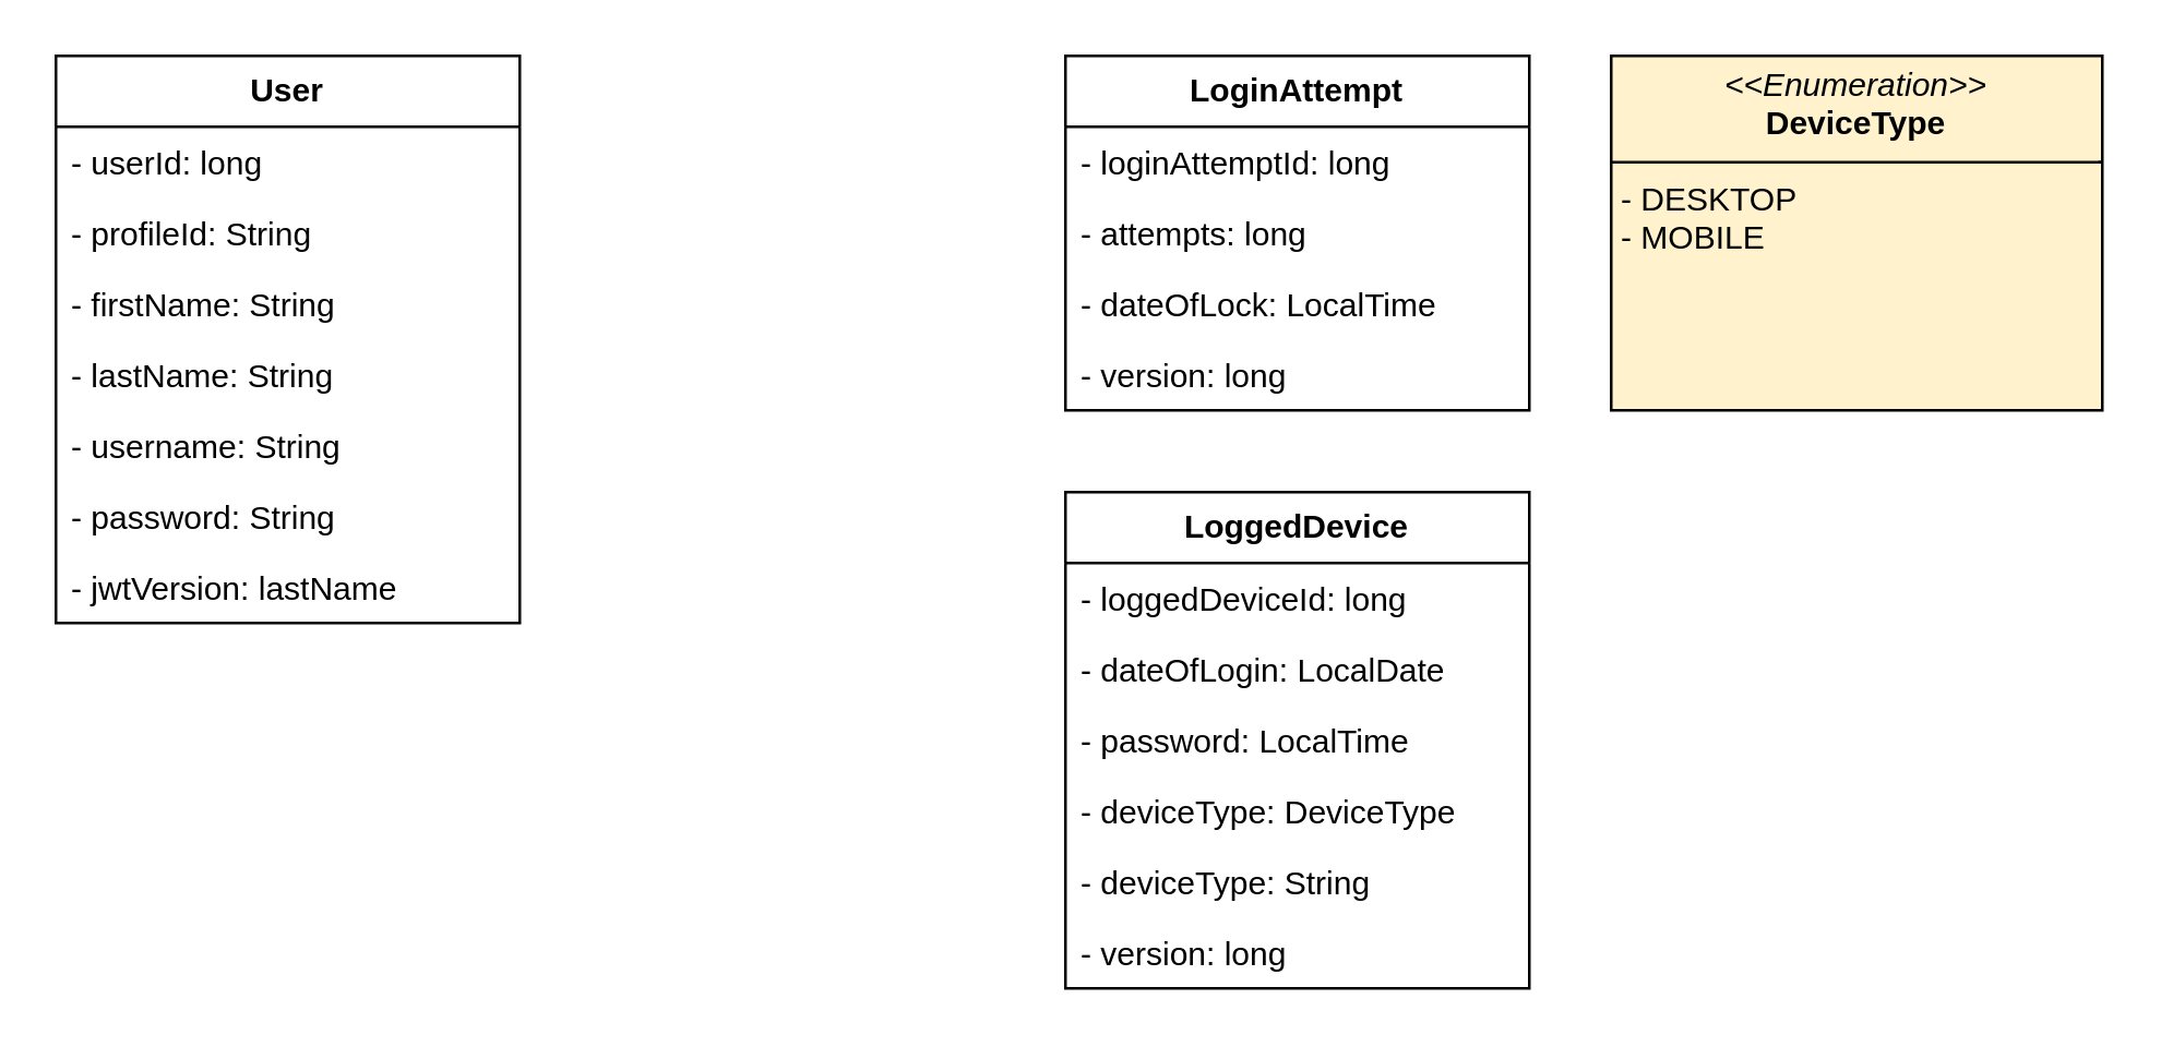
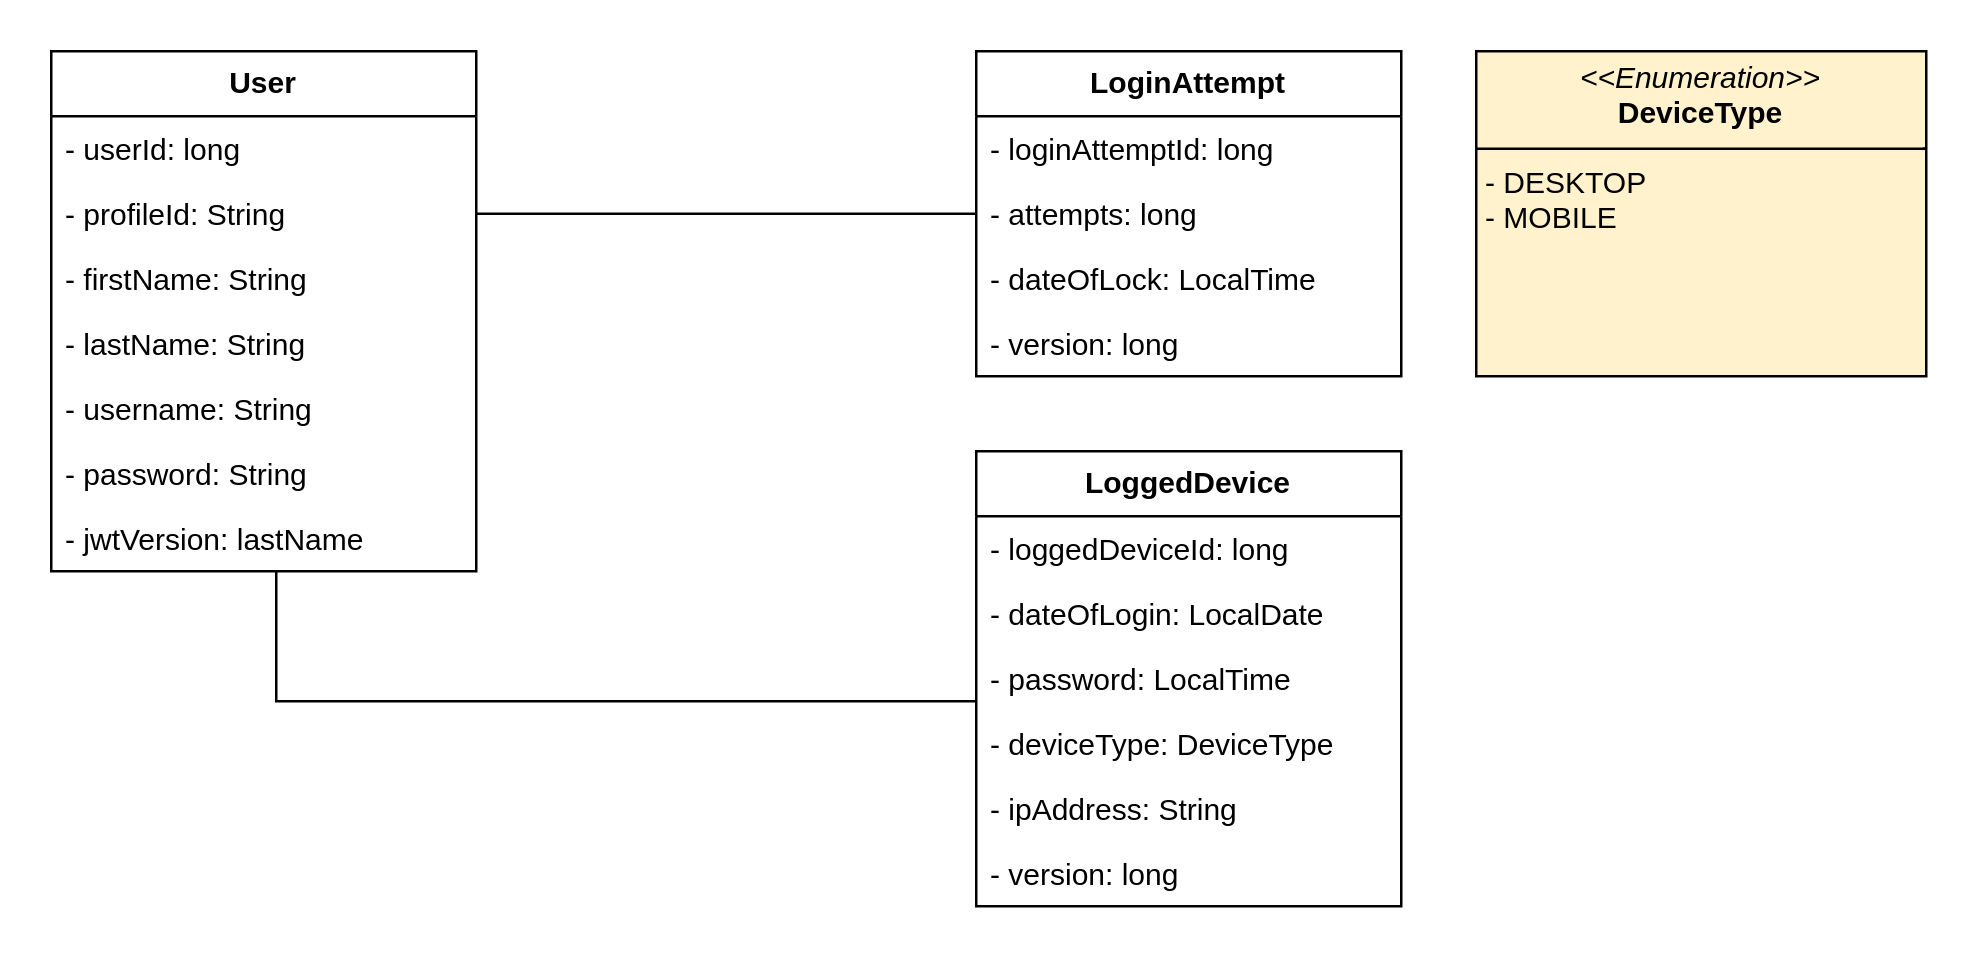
+ <mxCell id="2" style="edgeStyle=orthogonalEdgeStyle;rounded=0;orthogonalLoop=1;jettySize=auto;html=1;endArrow=none;endFill=0;" edge="1" parent="1" source="4" target="12"><mxGeometry relative="1" as="geometry"><Array as="points"><mxPoint x="240" y="85" /><mxPoint x="240" y="85" /></Array></mxGeometry></mxCell>
+ <mxCell id="3" style="edgeStyle=orthogonalEdgeStyle;rounded=0;orthogonalLoop=1;jettySize=auto;html=1;endArrow=none;endFill=0;" edge="1" parent="1" source="4" target="17"><mxGeometry relative="1" as="geometry"><Array as="points"><mxPoint x="110" y="280" /></Array></mxGeometry></mxCell>
- <mxCell id="22" value="- deviceType: String" style="text;strokeColor=none;fillColor=none;align=left;verticalAlign=top;spacingLeft=4;spacingRight=4;overflow=hidden;rotatable=0;points=[[0,0.5],[1,0.5]];portConstraint=eastwest;whiteSpace=wrap;html=1;" vertex="1" parent="17"><mxGeometry y="130" width="170" height="26" as="geometry" /></mxCell>
+ <mxCell id="22" value="- ipAddress: String" style="text;strokeColor=none;fillColor=none;align=left;verticalAlign=top;spacingLeft=4;spacingRight=4;overflow=hidden;rotatable=0;points=[[0,0.5],[1,0.5]];portConstraint=eastwest;whiteSpace=wrap;html=1;" vertex="1" parent="17"><mxGeometry y="130" width="170" height="26" as="geometry" /></mxCell>
